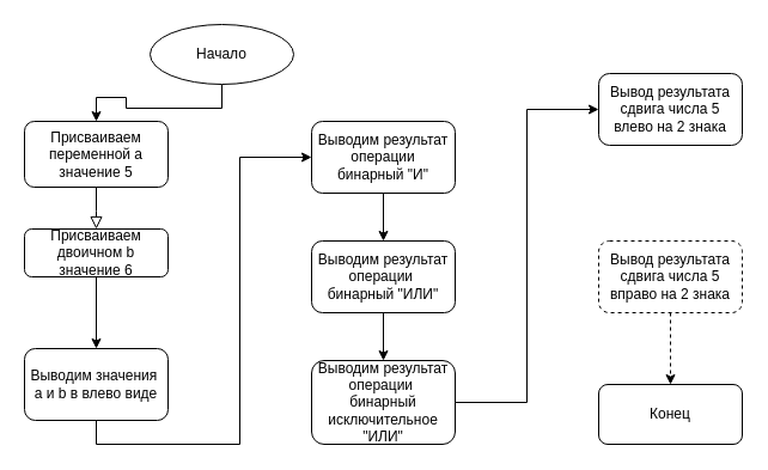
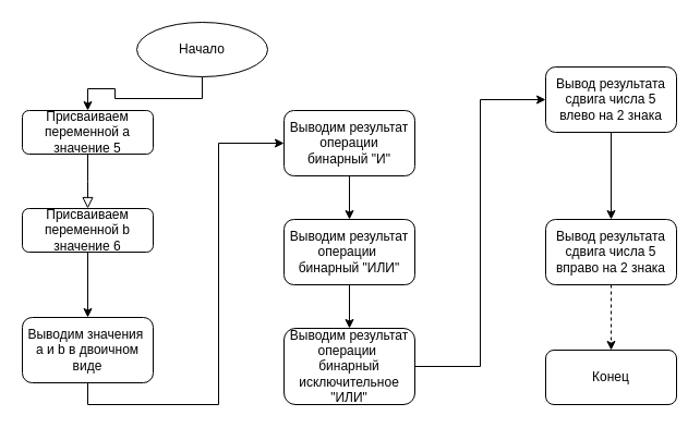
- <mxCell id="3" value="Присваиваем переменной a значение 5" style="rounded=1;whiteSpace=wrap;html=1;fontSize=12;glass=0;strokeWidth=1;shadow=0;" parent="1" vertex="1"><mxGeometry x="20" y="101" width="120" height="55" as="geometry" /></mxCell>
+ <mxCell id="3" value="Присваиваем переменной a значение 5" style="rounded=1;whiteSpace=wrap;html=1;fontSize=12;glass=0;strokeWidth=1;shadow=0;" parent="1" vertex="1"><mxGeometry x="20" y="101" width="120" height="40" as="geometry" /></mxCell>
+ <mxCell id="14" style="edgeStyle=orthogonalEdgeStyle;rounded=0;orthogonalLoop=1;jettySize=auto;html=1;exitX=0.5;exitY=1;exitDx=0;exitDy=0;entryX=0.5;entryY=0;entryDx=0;entryDy=0;" edge="1" parent="1" source="15" target="17"><mxGeometry relative="1" as="geometry" /></mxCell>
- <mxCell id="4" value="Присваиваем двоичном b значение 6" style="rounded=1;whiteSpace=wrap;html=1;fontSize=12;glass=0;strokeWidth=1;shadow=0;" parent="1" vertex="1"><mxGeometry x="20" y="191" width="120" height="40" as="geometry" /></mxCell>
+ <mxCell id="4" value="Присваиваем переменной b значение 6" style="rounded=1;whiteSpace=wrap;html=1;fontSize=12;glass=0;strokeWidth=1;shadow=0;" parent="1" vertex="1"><mxGeometry x="20" y="191" width="120" height="40" as="geometry" /></mxCell>
- <mxCell id="17" value="&lt;span&gt;Вывод результата сдвига числа 5 вправо на 2 знака&lt;/span&gt;" style="rounded=1;whiteSpace=wrap;html=1;dashed=1;" vertex="1" parent="1"><mxGeometry x="500" y="201" width="120" height="60" as="geometry" /></mxCell>
+ <mxCell id="17" value="&lt;span&gt;Вывод результата сдвига числа 5 вправо на 2 знака&lt;/span&gt;" style="rounded=1;whiteSpace=wrap;html=1;" vertex="1" parent="1"><mxGeometry x="500" y="201" width="120" height="60" as="geometry" /></mxCell>
- <mxCell id="7" value="Выводим значения&amp;nbsp; a и b в влево виде" style="rounded=1;whiteSpace=wrap;html=1;" vertex="1" parent="1"><mxGeometry x="20" y="291" width="120" height="60" as="geometry" /></mxCell>
+ <mxCell id="7" value="Выводим значения&amp;nbsp; a и b в двоичном виде" style="rounded=1;whiteSpace=wrap;html=1;" vertex="1" parent="1"><mxGeometry x="20" y="291" width="120" height="60" as="geometry" /></mxCell>
